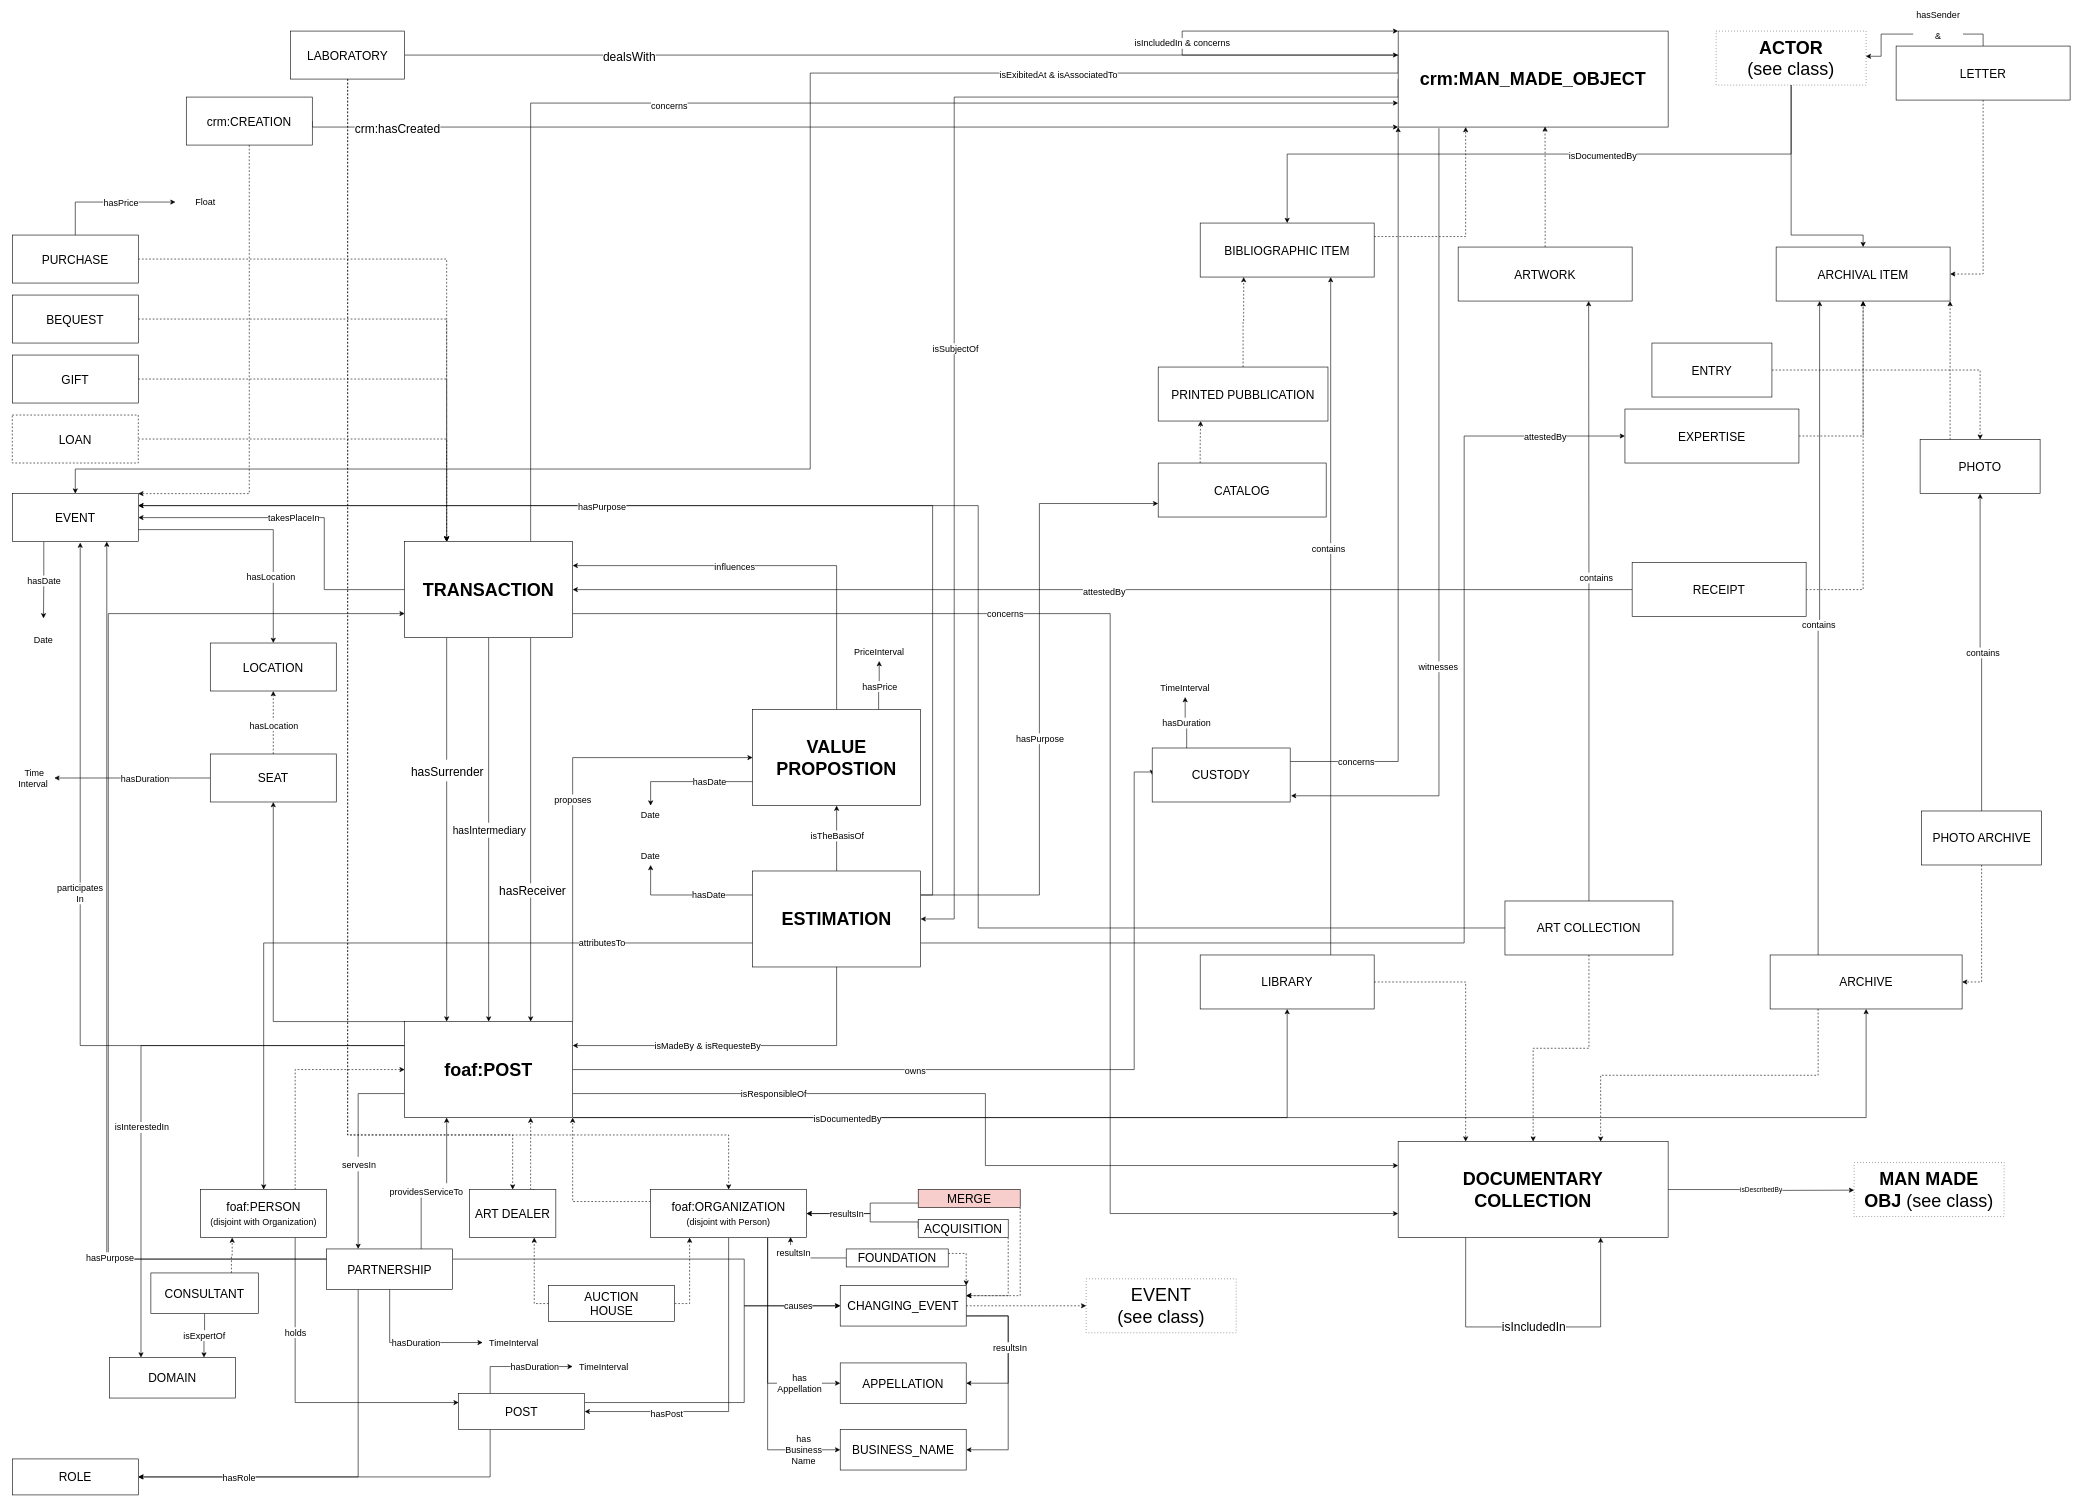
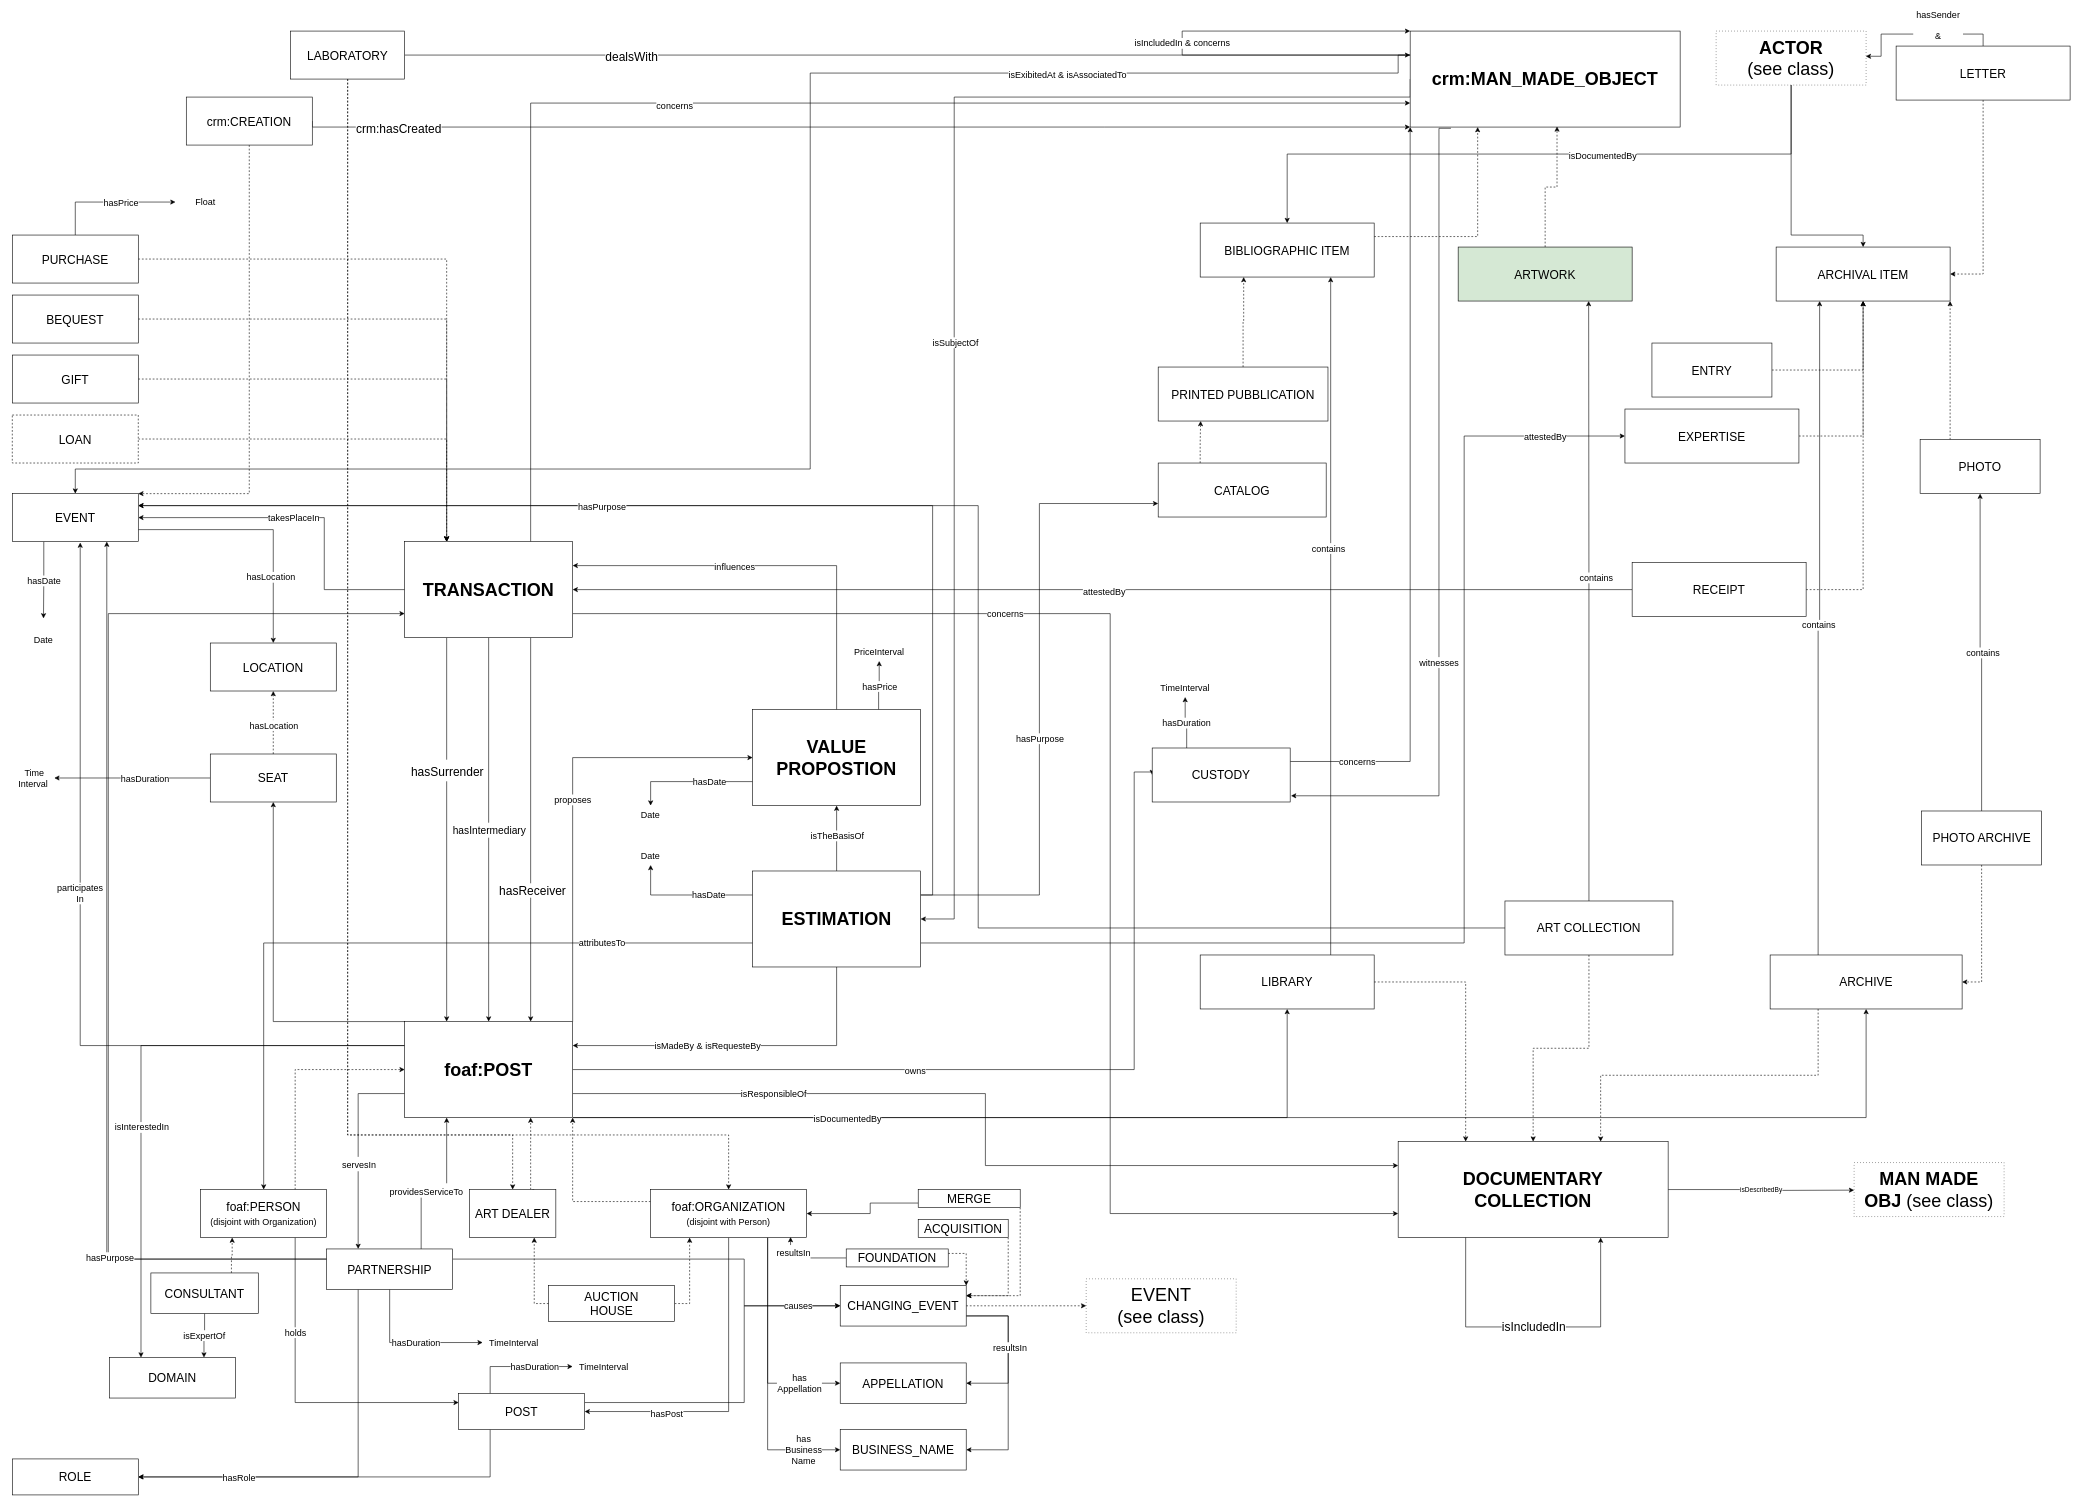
- <mxCell id="135" value="&lt;span style=&quot;font-size: 30px&quot;&gt;&lt;b&gt;crm:MAN_MADE_OBJECT&lt;br&gt;&lt;/b&gt;&lt;/span&gt;" style="rounded=0;whiteSpace=wrap;html=1;" parent="1" vertex="1"><mxGeometry x="2330" y="20" width="450" height="160" as="geometry" /></mxCell>
+ <mxCell id="135" value="&lt;span style=&quot;font-size: 30px&quot;&gt;&lt;b&gt;crm:MAN_MADE_OBJECT&lt;br&gt;&lt;/b&gt;&lt;/span&gt;" style="rounded=0;whiteSpace=wrap;html=1;" parent="1" vertex="1"><mxGeometry x="2350" y="20" width="450" height="160" as="geometry" /></mxCell>
- <mxCell id="144" value="&lt;font&gt;ARTWORK&lt;br&gt;&lt;/font&gt;" style="rounded=0;whiteSpace=wrap;html=1;fontSize=20;" parent="1" vertex="1"><mxGeometry x="2430" y="380" width="290" height="90" as="geometry" /></mxCell>
+ <mxCell id="144" value="&lt;font&gt;ARTWORK&lt;br&gt;&lt;/font&gt;" style="rounded=0;whiteSpace=wrap;html=1;fontSize=20;fillColor=#d5e8d4;" parent="1" vertex="1"><mxGeometry x="2430" y="380" width="290" height="90" as="geometry" /></mxCell>
- <mxCell id="165" style="edgeStyle=orthogonalEdgeStyle;rounded=0;orthogonalLoop=1;jettySize=auto;html=1;exitX=1;exitY=0.5;exitDx=0;exitDy=0;dashed=1;fontSize=15;" parent="1" source="166" target="173" edge="1"><mxGeometry relative="1" as="geometry" /></mxCell>
+ <mxCell id="165" style="edgeStyle=orthogonalEdgeStyle;rounded=0;orthogonalLoop=1;jettySize=auto;html=1;exitX=1;exitY=0.5;exitDx=0;exitDy=0;entryX=0.5;entryY=1;entryDx=0;entryDy=0;dashed=1;fontSize=15;" parent="1" source="166" target="147" edge="1"><mxGeometry relative="1" as="geometry" /></mxCell>
- <mxCell id="124" value="&lt;font style=&quot;font-size: 20px&quot;&gt;MERGE&lt;/font&gt;" style="rounded=0;whiteSpace=wrap;html=1;fontSize=20;fillColor=#f8cecc;" parent="1" vertex="1"><mxGeometry x="1530" y="1951" width="170" height="30" as="geometry" /></mxCell>
+ <mxCell id="124" value="&lt;font style=&quot;font-size: 20px&quot;&gt;MERGE&lt;/font&gt;" style="rounded=0;whiteSpace=wrap;html=1;fontSize=20;" parent="1" vertex="1"><mxGeometry x="1530" y="1951" width="170" height="30" as="geometry" /></mxCell>
- <mxCell id="126" style="edgeStyle=orthogonalEdgeStyle;rounded=0;orthogonalLoop=1;jettySize=auto;html=1;exitX=0;exitY=0.5;exitDx=0;exitDy=0;entryX=1;entryY=0.5;entryDx=0;entryDy=0;fontSize=15;" parent="1" source="128" target="44" edge="1"><mxGeometry relative="1" as="geometry"><Array as="points"><mxPoint x="1530" y="2005" /><mxPoint x="1450" y="2005" /><mxPoint x="1450" y="1991" /></Array></mxGeometry></mxCell>
- <mxCell id="127" value="resultsIn" style="edgeLabel;html=1;align=center;verticalAlign=middle;resizable=0;points=[];fontSize=15;" parent="126" vertex="1" connectable="0"><mxGeometry x="0.528" relative="1" as="geometry"><mxPoint x="16" as="offset" /></mxGeometry></mxCell>
